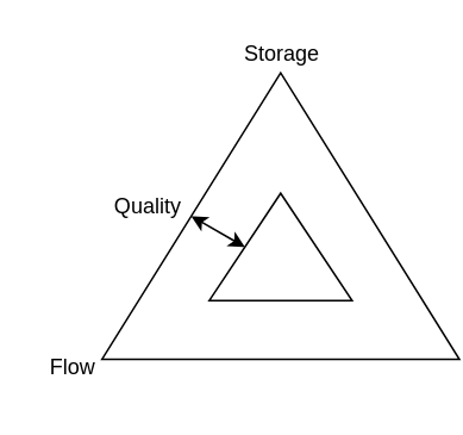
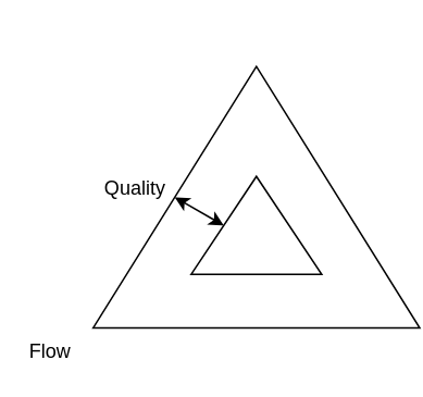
- <mxCell id="3" value="Storage" style="text;html=1;align=center;verticalAlign=middle;resizable=0;points=[];autosize=1;" vertex="1" parent="1"><mxGeometry x="126.5" y="20.25" width="60" height="20" as="geometry" /></mxCell>
- <mxCell id="4" value="Flow" style="text;html=1;align=center;verticalAlign=middle;resizable=0;points=[];autosize=1;" vertex="1" parent="1"><mxGeometry x="20" y="194.75" width="40" height="20" as="geometry" /></mxCell>
+ <mxCell id="4" value="Flow" style="text;html=1;align=center;verticalAlign=middle;resizable=0;points=[];autosize=1;" vertex="1" parent="1"><mxGeometry x="10" y="204.75" width="40" height="20" as="geometry" /></mxCell>
